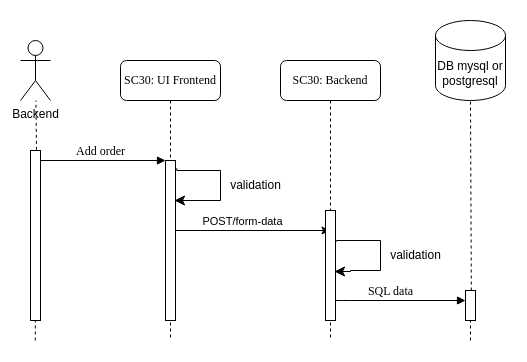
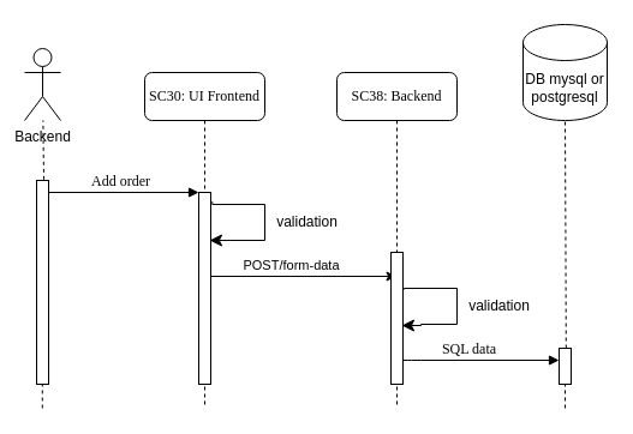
- <mxCell id="7" value="SC30: Backend" style="shape=umlLifeline;perimeter=lifelinePerimeter;whiteSpace=wrap;html=1;container=1;collapsible=0;recursiveResize=0;outlineConnect=0;rounded=1;shadow=0;comic=0;labelBackgroundColor=none;strokeWidth=1;fontFamily=Verdana;fontSize=12;align=center;" parent="1" vertex="1"><mxGeometry x="280" y="60" width="100" height="280" as="geometry" /></mxCell>
+ <mxCell id="7" value="SC38: Backend" style="shape=umlLifeline;perimeter=lifelinePerimeter;whiteSpace=wrap;html=1;container=1;collapsible=0;recursiveResize=0;outlineConnect=0;rounded=1;shadow=0;comic=0;labelBackgroundColor=none;strokeWidth=1;fontFamily=Verdana;fontSize=12;align=center;" parent="1" vertex="1"><mxGeometry x="280" y="60" width="100" height="280" as="geometry" /></mxCell>
